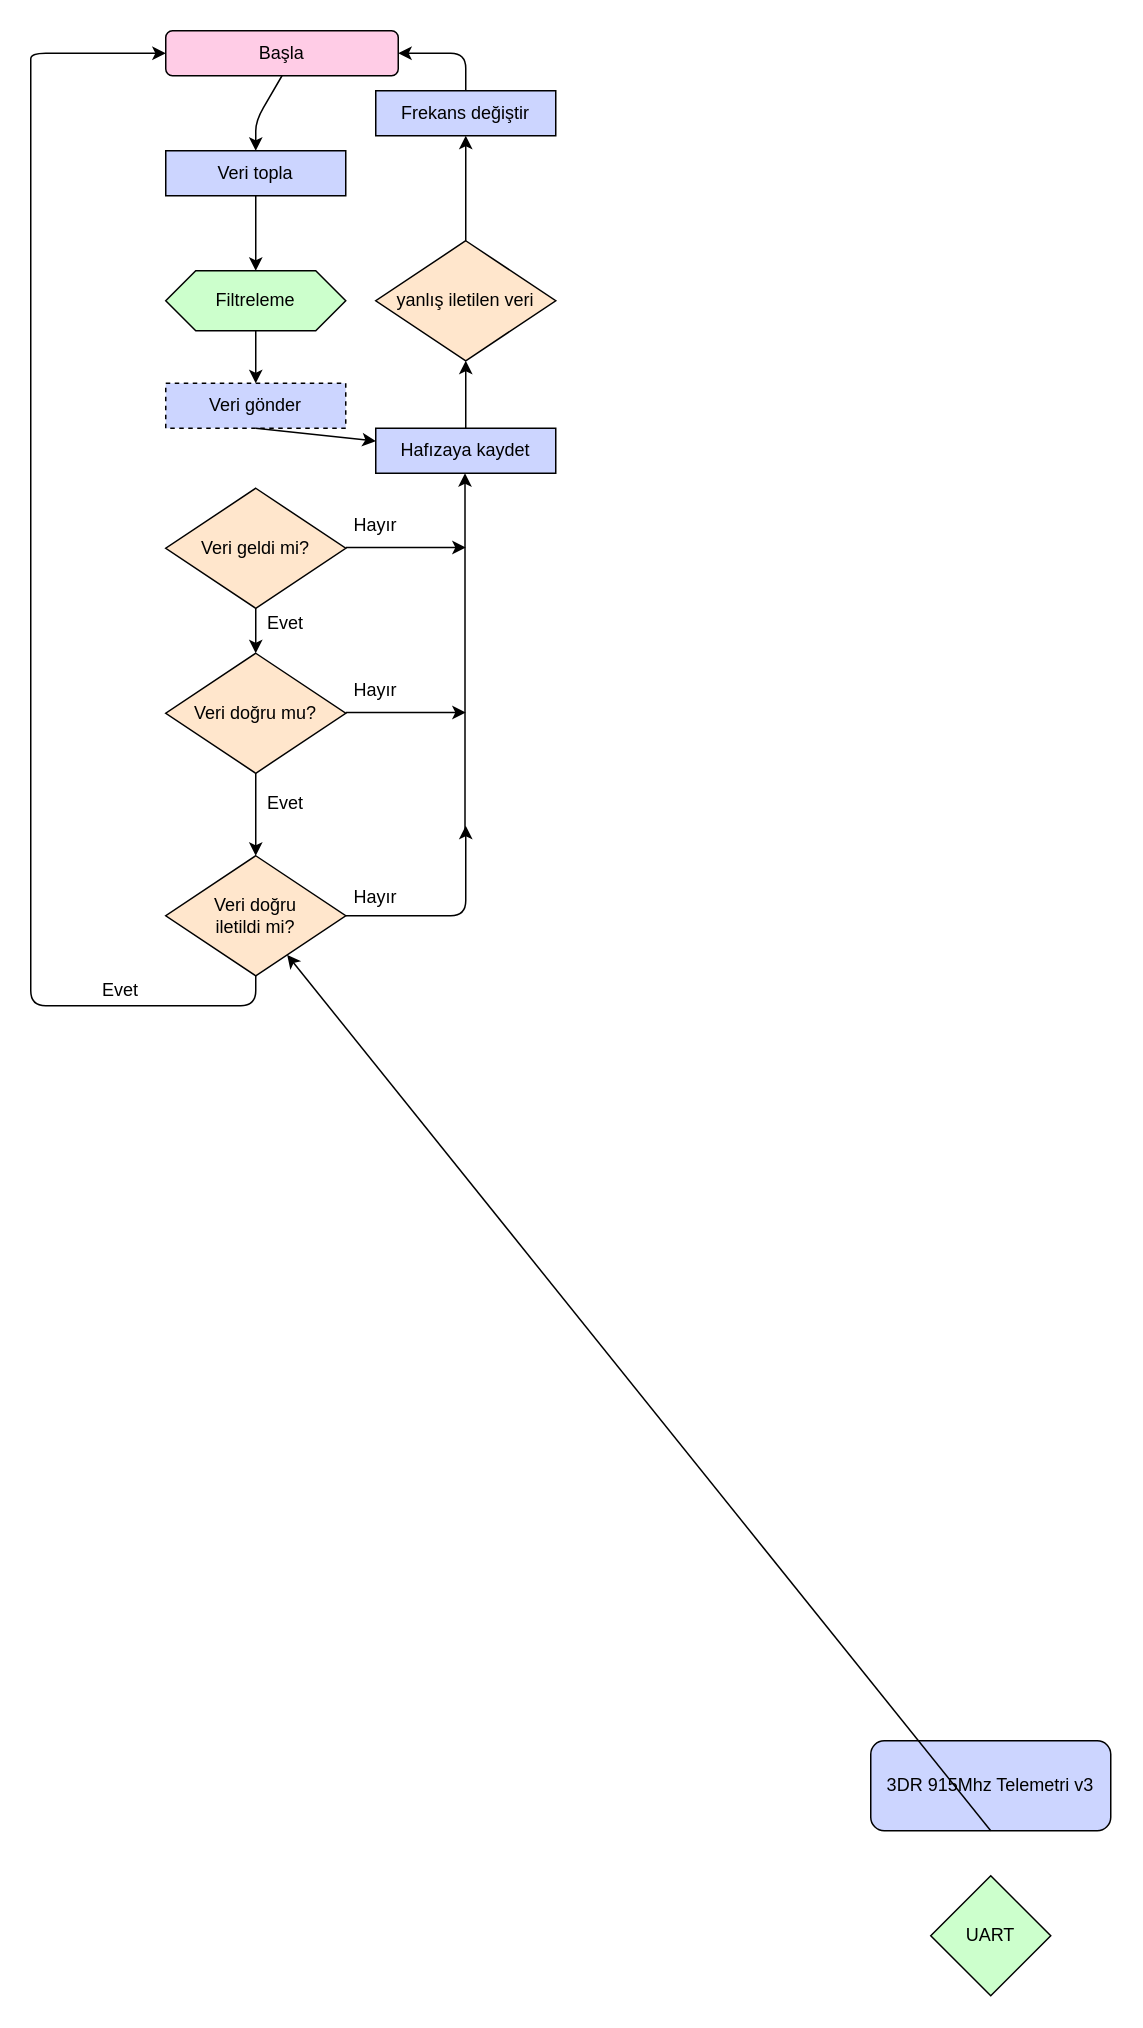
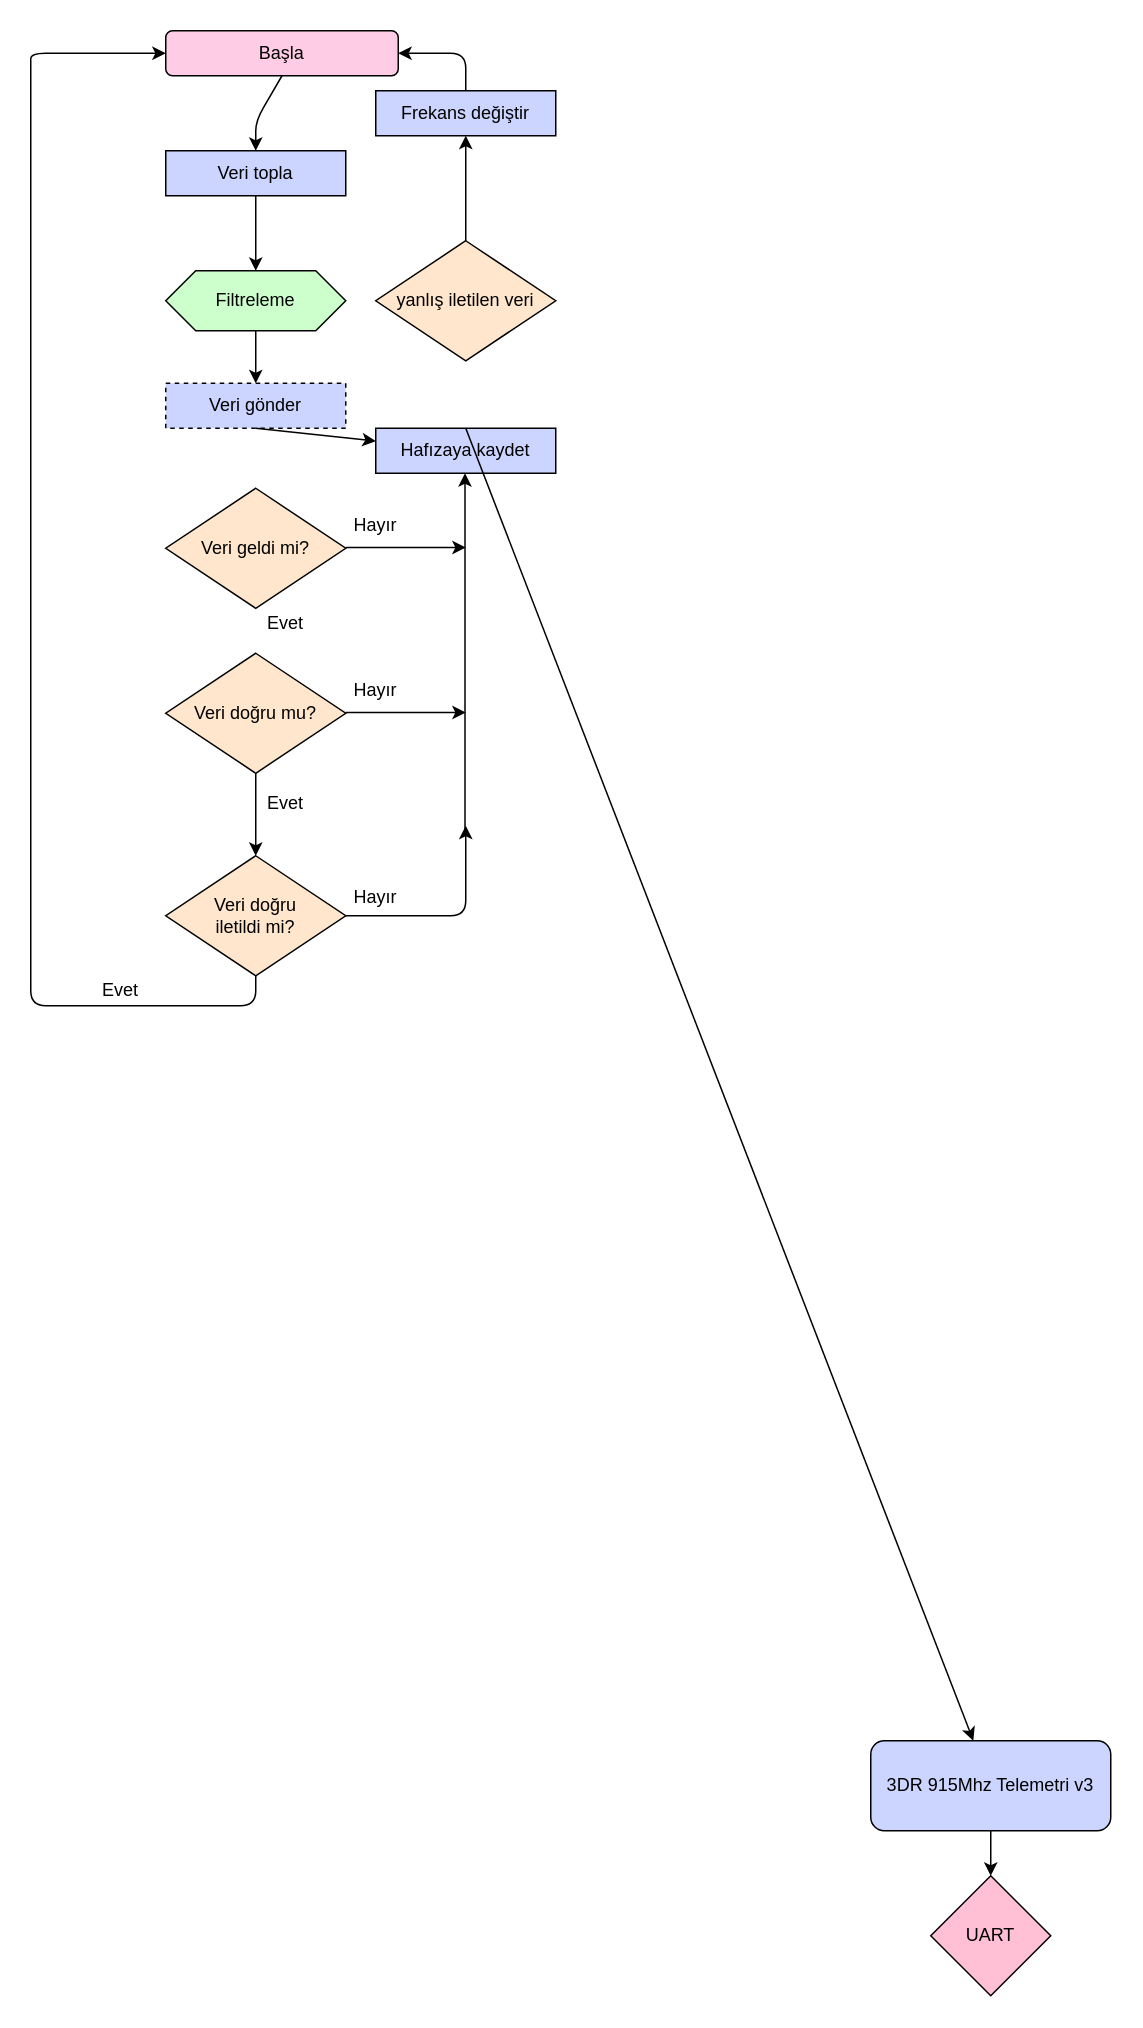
- <mxCell id="28" value="" style="endArrow=classic;html=1;exitX=0.5;exitY=0;exitDx=0;exitDy=0;entryX=0.5;entryY=1;entryDx=0;entryDy=0;" edge="1" parent="1" source="27" target="29"><mxGeometry width="50" height="50" relative="1" as="geometry"><mxPoint x="390" y="375" as="sourcePoint" /><mxPoint x="310" y="255" as="targetPoint" /></mxGeometry></mxCell>
+ <mxCell id="28" value="" style="endArrow=classic;html=1;exitX=0.5;exitY=0;exitDx=0;exitDy=0;" edge="1" parent="1" source="27" target="2"><mxGeometry width="50" height="50" relative="1" as="geometry"><mxPoint x="390" y="375" as="sourcePoint" /><mxPoint x="310" y="255" as="targetPoint" /></mxGeometry></mxCell>
- <mxCell id="14" value="" style="endArrow=classic;html=1;exitX=0.5;exitY=1;exitDx=0;exitDy=0;" edge="1" parent="1" source="8" target="9"><mxGeometry width="50" height="50" relative="1" as="geometry"><mxPoint x="390" y="445" as="sourcePoint" /><mxPoint x="440" y="395" as="targetPoint" /></mxGeometry></mxCell>
- <mxCell id="4" value="" style="endArrow=classic;html=1;exitX=0.5;exitY=1;exitDx=0;exitDy=0;" edge="1" parent="1" source="2" target="10"><mxGeometry width="50" height="50" relative="1" as="geometry"><mxPoint x="490" y="1320" as="sourcePoint" /><mxPoint x="540" y="1270" as="targetPoint" /></mxGeometry></mxCell>
+ <mxCell id="4" value="" style="endArrow=classic;html=1;entryX=0.5;entryY=0;entryDx=0;entryDy=0;exitX=0.5;exitY=1;exitDx=0;exitDy=0;" edge="1" parent="1" source="2" target="3"><mxGeometry width="50" height="50" relative="1" as="geometry"><mxPoint x="490" y="1320" as="sourcePoint" /><mxPoint x="540" y="1270" as="targetPoint" /></mxGeometry></mxCell>
- <mxCell id="3" value="UART" style="rhombus;whiteSpace=wrap;html=1;fillColor=#ccffcc;" vertex="1" parent="1"><mxGeometry x="620" y="1250" width="80" height="80" as="geometry" /></mxCell>
+ <mxCell id="3" value="UART" style="rhombus;whiteSpace=wrap;html=1;fillColor=#FFBFD4;" vertex="1" parent="1"><mxGeometry x="620" y="1250" width="80" height="80" as="geometry" /></mxCell>
